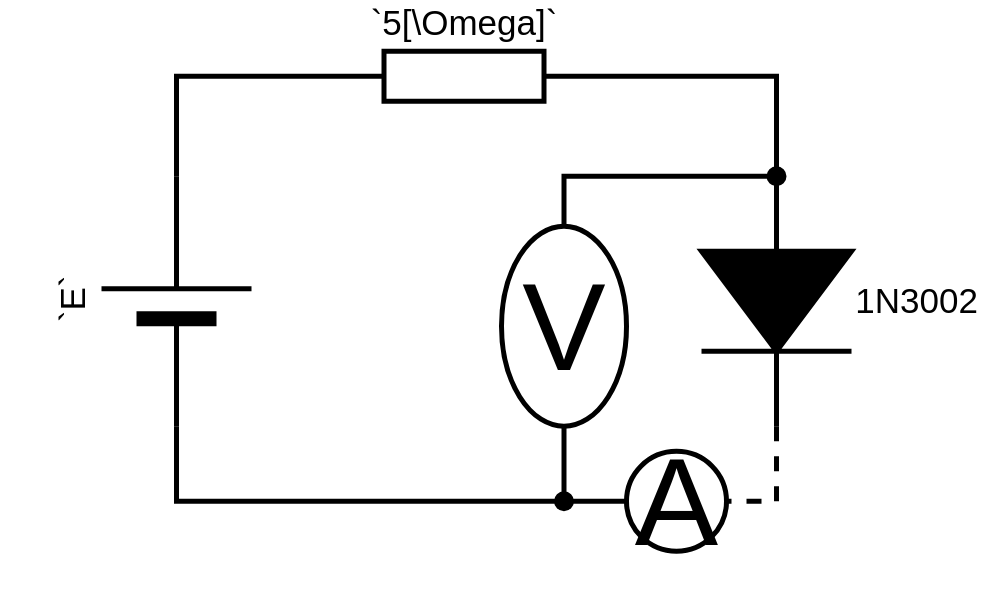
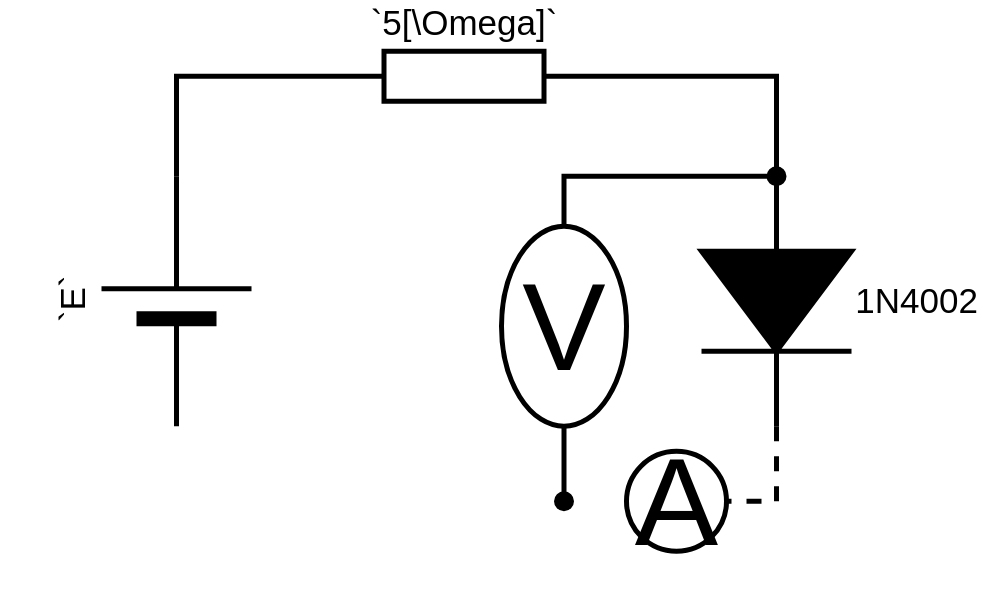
- <mxCell id="3" value="1N3002" style="pointerEvents=1;fillColor=strokeColor;verticalLabelPosition=middle;shadow=0;dashed=0;align=left;html=1;verticalAlign=middle;shape=mxgraph.electrical.diodes.diode;direction=south;strokeWidth=2;labelPosition=right;fontSize=14;" parent="1" vertex="1"><mxGeometry x="280" y="70" width="60" height="100" as="geometry" /></mxCell>
+ <mxCell id="3" value="1N4002" style="pointerEvents=1;fillColor=strokeColor;verticalLabelPosition=middle;shadow=0;dashed=0;align=left;html=1;verticalAlign=middle;shape=mxgraph.electrical.diodes.diode;direction=south;strokeWidth=2;labelPosition=right;fontSize=14;" parent="1" vertex="1"><mxGeometry x="280" y="70" width="60" height="100" as="geometry" /></mxCell>
- <mxCell id="5" style="edgeStyle=none;rounded=0;html=1;entryX=0;entryY=0.5;entryDx=0;entryDy=0;endArrow=none;endFill=0;exitX=0;exitY=0.5;exitDx=0;exitDy=0;exitPerimeter=0;strokeWidth=2;entryPerimeter=0;" parent="1" source="6" target="9" edge="1"><mxGeometry relative="1" as="geometry"><Array as="points"><mxPoint x="70" y="200" /></Array></mxGeometry></mxCell>
